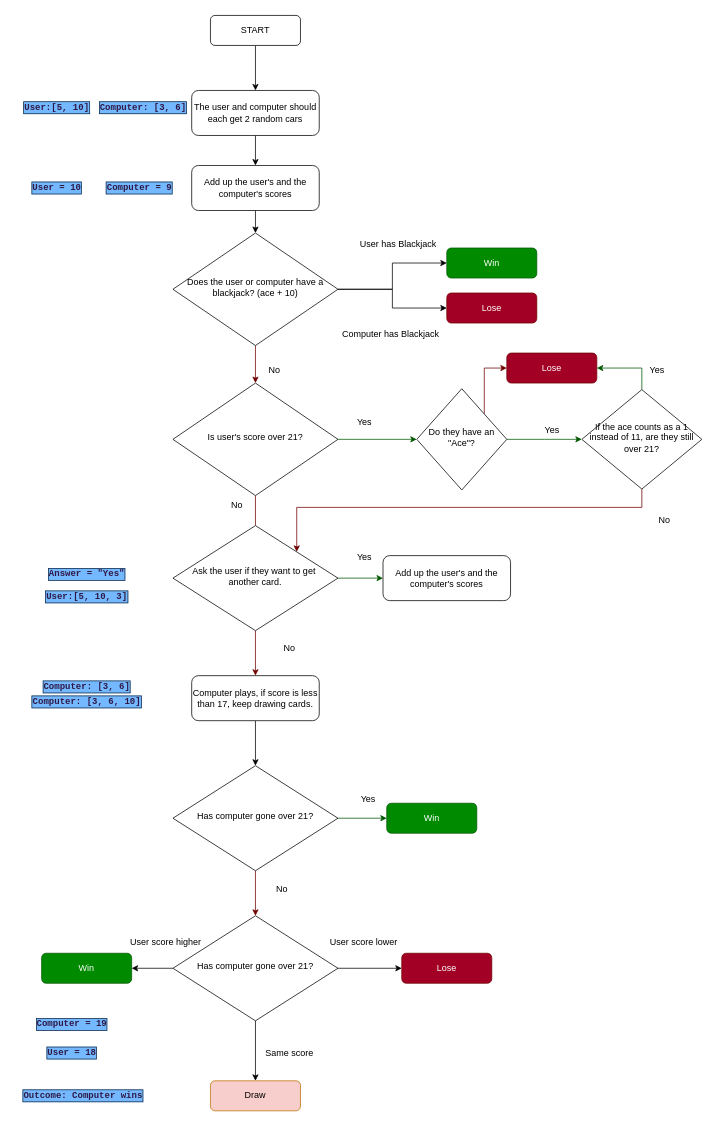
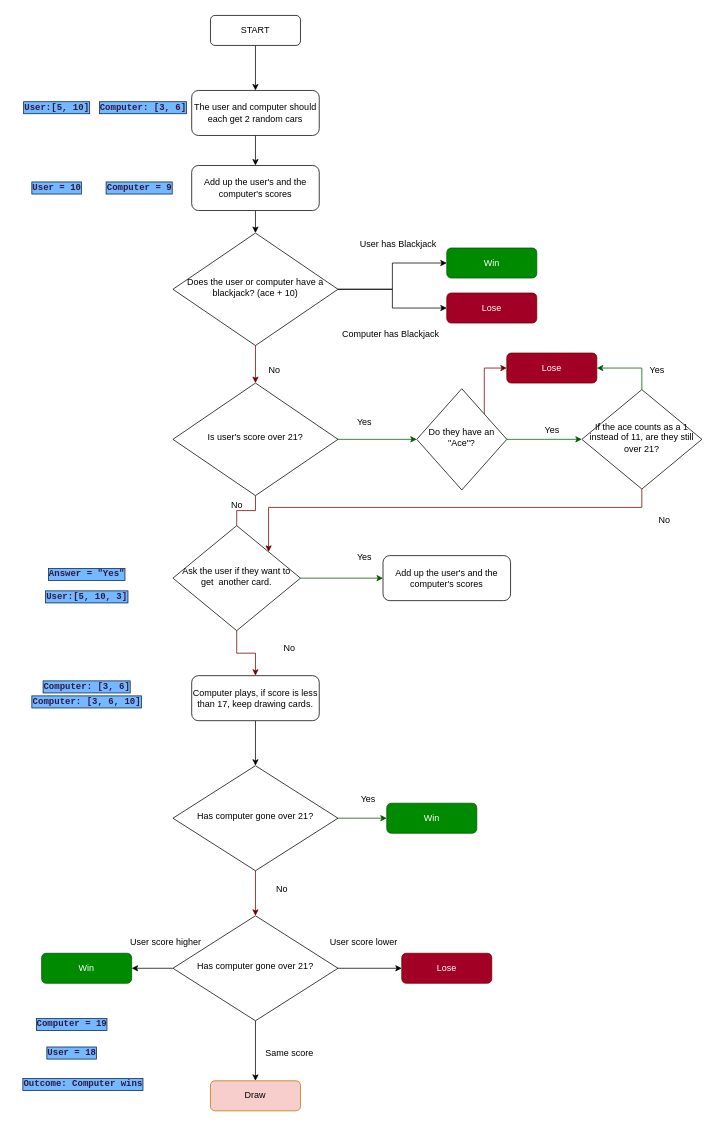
- <mxCell id="26" value="Ask the user if they want to get&amp;nbsp; another card." style="rhombus;whiteSpace=wrap;html=1;shadow=0;fontFamily=Helvetica;fontSize=12;align=center;strokeWidth=1;spacing=6;spacingTop=-4;" vertex="1" parent="1"><mxGeometry x="230" y="700" width="220" height="140" as="geometry" /></mxCell>
+ <mxCell id="26" value="Ask the user if they want to get&amp;nbsp; another card." style="rhombus;whiteSpace=wrap;html=1;shadow=0;fontFamily=Helvetica;fontSize=12;align=center;strokeWidth=1;spacing=6;spacingTop=-4;" vertex="1" parent="1"><mxGeometry x="230" y="700" width="170" height="140" as="geometry" /></mxCell>
- <mxCell id="66" value="Outcome: Computer wins" style="text;align=center;verticalAlign=middle;resizable=0;points=[];autosize=1;strokeColor=none;fillColor=none;fontColor=#190033;labelBackgroundColor=#66B2FF;labelBorderColor=#001933;html=1;fontFamily=Courier New;fontStyle=1;fontSize=12;shadow=0;glass=0;rounded=0;textOpacity=90;" vertex="1" parent="1"><mxGeometry x="20" y="1445" width="180" height="30" as="geometry" /></mxCell>
+ <mxCell id="66" value="Outcome: Computer wins" style="text;align=center;verticalAlign=middle;resizable=0;points=[];autosize=1;strokeColor=none;fillColor=none;fontColor=#190033;labelBackgroundColor=#66B2FF;labelBorderColor=#001933;html=1;fontFamily=Courier New;fontStyle=1;fontSize=12;shadow=0;glass=0;rounded=0;textOpacity=90;" vertex="1" parent="1"><mxGeometry x="20" y="1430" width="180" height="30" as="geometry" /></mxCell>
